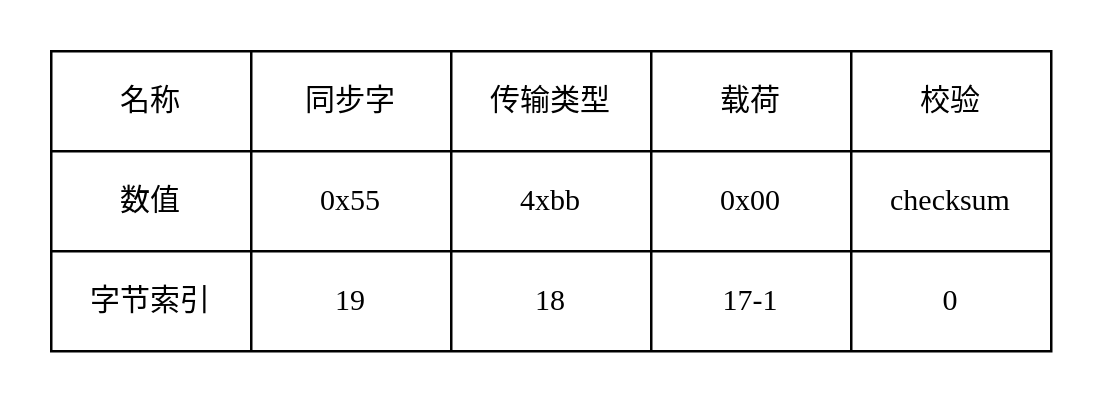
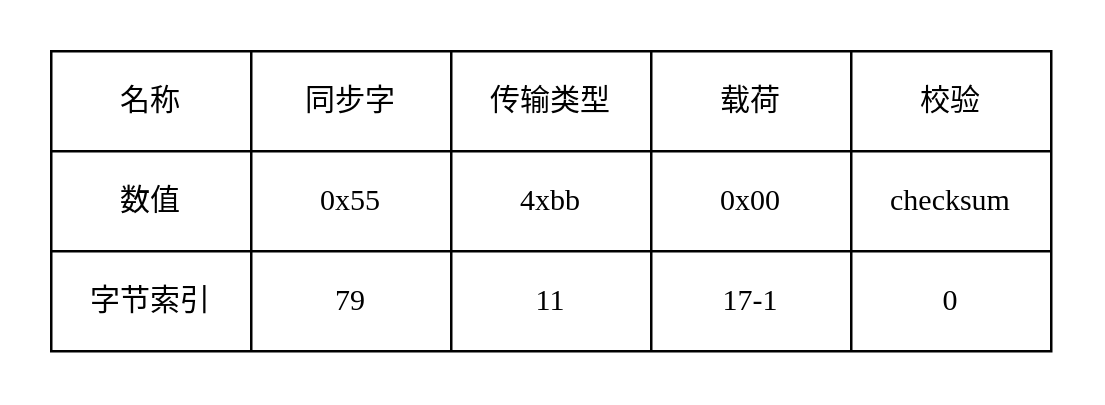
- <mxCell id="17" value="&lt;font face=&quot;Times New Roman&quot;&gt;19&lt;/font&gt;" style="shape=partialRectangle;html=1;whiteSpace=wrap;connectable=0;overflow=hidden;fillColor=none;top=0;left=0;bottom=0;right=0;" parent="15" vertex="1"><mxGeometry x="80" width="80" height="40" as="geometry" /></mxCell>
+ <mxCell id="17" value="&lt;font face=&quot;Times New Roman&quot;&gt;79&lt;/font&gt;" style="shape=partialRectangle;html=1;whiteSpace=wrap;connectable=0;overflow=hidden;fillColor=none;top=0;left=0;bottom=0;right=0;" parent="15" vertex="1"><mxGeometry x="80" width="80" height="40" as="geometry" /></mxCell>
- <mxCell id="18" value="&lt;font face=&quot;Times New Roman&quot;&gt;18&lt;/font&gt;" style="shape=partialRectangle;html=1;whiteSpace=wrap;connectable=0;overflow=hidden;fillColor=none;top=0;left=0;bottom=0;right=0;" parent="15" vertex="1"><mxGeometry x="160" width="80" height="40" as="geometry" /></mxCell>
+ <mxCell id="18" value="&lt;font face=&quot;Times New Roman&quot;&gt;11&lt;/font&gt;" style="shape=partialRectangle;html=1;whiteSpace=wrap;connectable=0;overflow=hidden;fillColor=none;top=0;left=0;bottom=0;right=0;" parent="15" vertex="1"><mxGeometry x="160" width="80" height="40" as="geometry" /></mxCell>
